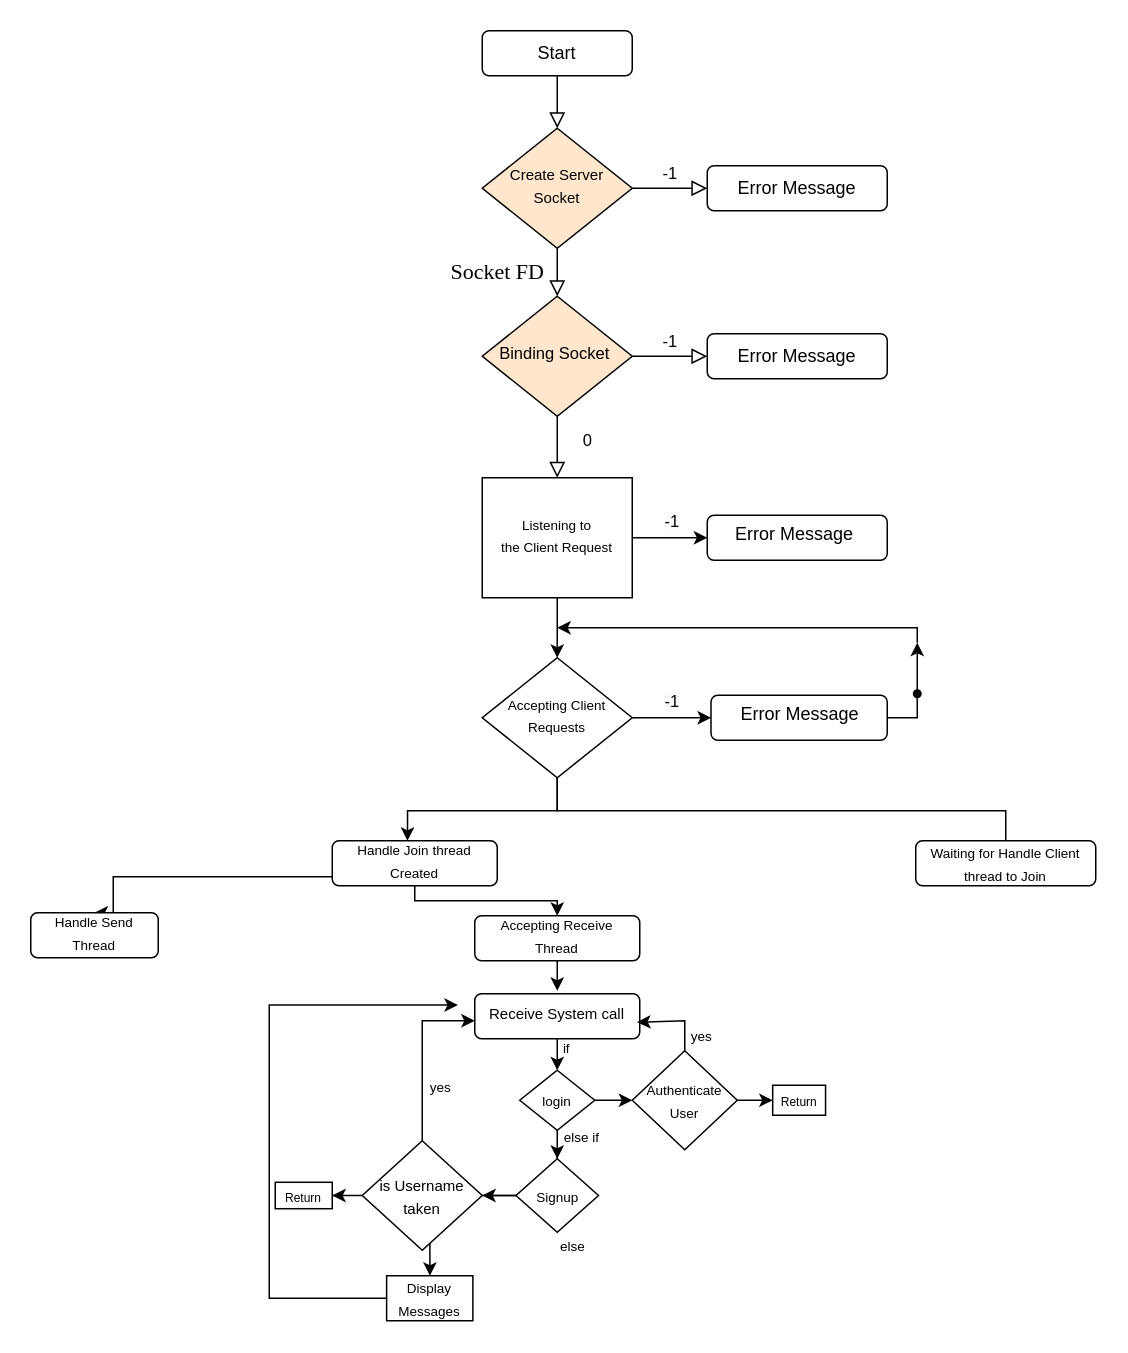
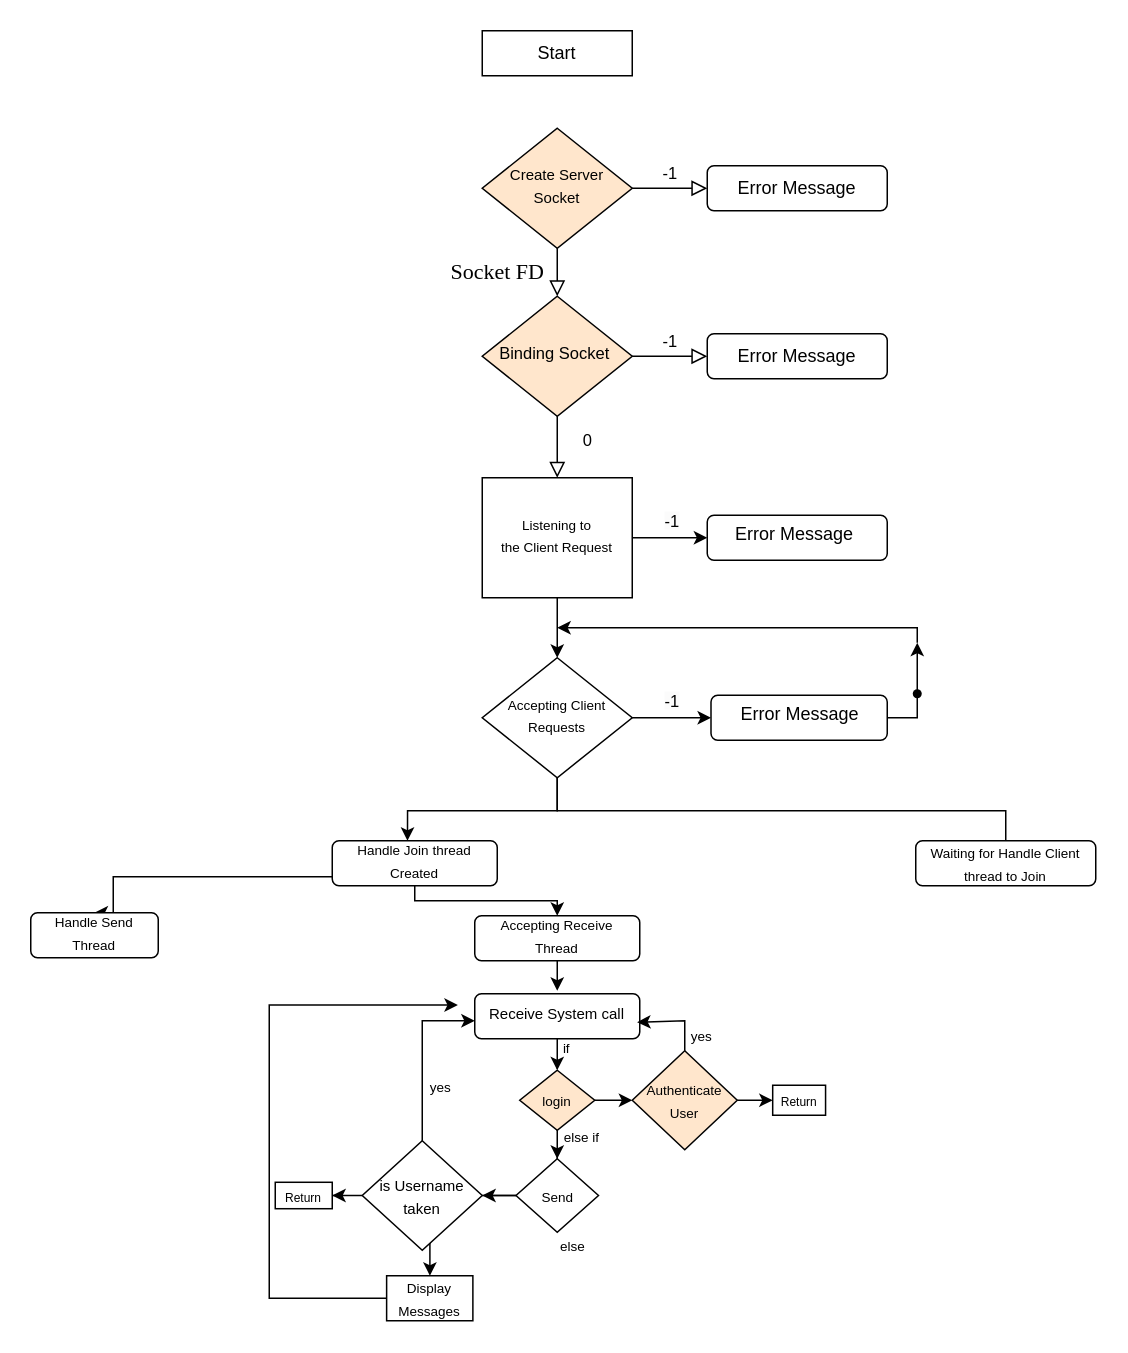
- <mxCell id="3" value="Start" style="rounded=1;whiteSpace=wrap;html=1;fontSize=12;glass=0;strokeWidth=1;shadow=0;" parent="1" vertex="1"><mxGeometry x="321" y="20" width="100" height="30" as="geometry" /></mxCell>
+ <mxCell id="3" value="Start" style="whiteSpace=wrap;html=1;fontSize=12;glass=0;strokeWidth=1;shadow=0;rounded=0;" parent="1" vertex="1"><mxGeometry x="321" y="20" width="100" height="30" as="geometry" /></mxCell>
- <mxCell id="2" value="" style="rounded=0;html=1;jettySize=auto;orthogonalLoop=1;fontSize=11;endArrow=block;endFill=0;endSize=8;strokeWidth=1;shadow=0;labelBackgroundColor=none;edgeStyle=orthogonalEdgeStyle;" parent="1" source="3" target="6" edge="1"><mxGeometry relative="1" as="geometry" /></mxCell>
- <mxCell id="35" value="&lt;font style=&quot;font-size: 9px;&quot;&gt;login&lt;/font&gt;" style="rhombus;whiteSpace=wrap;html=1;" vertex="1" parent="1"><mxGeometry x="346" y="713" width="50" height="40" as="geometry" /></mxCell>
+ <mxCell id="35" value="&lt;font style=&quot;font-size: 9px;&quot;&gt;login&lt;/font&gt;" style="rhombus;whiteSpace=wrap;html=1;fillColor=#ffe6cc;" vertex="1" parent="1"><mxGeometry x="346" y="713" width="50" height="40" as="geometry" /></mxCell>
- <mxCell id="48" value="&lt;p style=&quot;line-height: 100%;&quot;&gt;&lt;/p&gt;&lt;div style=&quot;&quot;&gt;&lt;span style=&quot;background-color: initial;&quot;&gt;&lt;font style=&quot;font-size: 9px;&quot;&gt;Authenticate User&lt;/font&gt;&lt;/span&gt;&lt;/div&gt;&lt;p&gt;&lt;/p&gt;" style="rhombus;whiteSpace=wrap;html=1;align=center;" vertex="1" parent="1"><mxGeometry x="421" y="700" width="70" height="66" as="geometry" /></mxCell>
+ <mxCell id="48" value="&lt;p style=&quot;line-height: 100%;&quot;&gt;&lt;/p&gt;&lt;div style=&quot;&quot;&gt;&lt;span style=&quot;background-color: initial;&quot;&gt;&lt;font style=&quot;font-size: 9px;&quot;&gt;Authenticate User&lt;/font&gt;&lt;/span&gt;&lt;/div&gt;&lt;p&gt;&lt;/p&gt;" style="rhombus;whiteSpace=wrap;html=1;align=center;fillColor=#ffe6cc;" vertex="1" parent="1"><mxGeometry x="421" y="700" width="70" height="66" as="geometry" /></mxCell>
- <mxCell id="39" value="&lt;font style=&quot;font-size: 9px;&quot;&gt;Signup&lt;/font&gt;" style="rhombus;whiteSpace=wrap;html=1;" vertex="1" parent="1"><mxGeometry x="343.5" y="772" width="55" height="49" as="geometry" /></mxCell>
+ <mxCell id="39" value="&lt;font style=&quot;font-size: 9px;&quot;&gt;Send&lt;/font&gt;" style="rhombus;whiteSpace=wrap;html=1;" vertex="1" parent="1"><mxGeometry x="343.5" y="772" width="55" height="49" as="geometry" /></mxCell>
